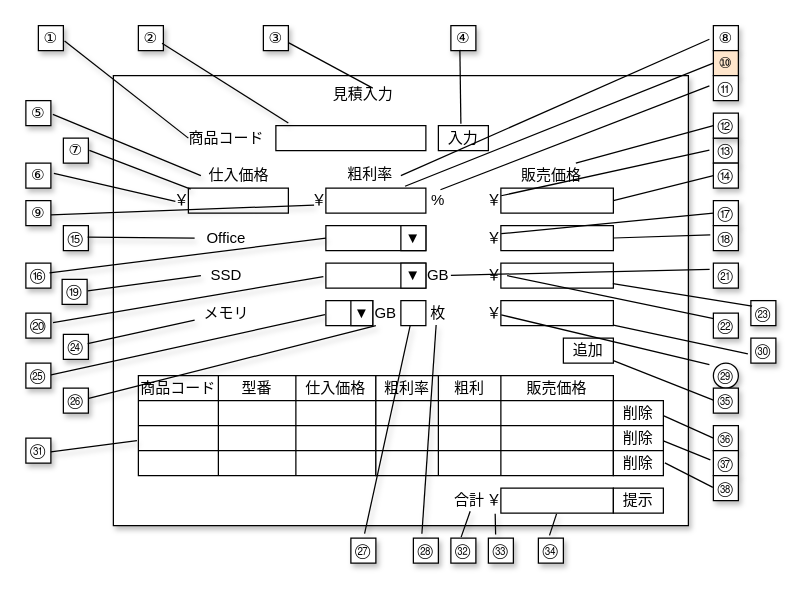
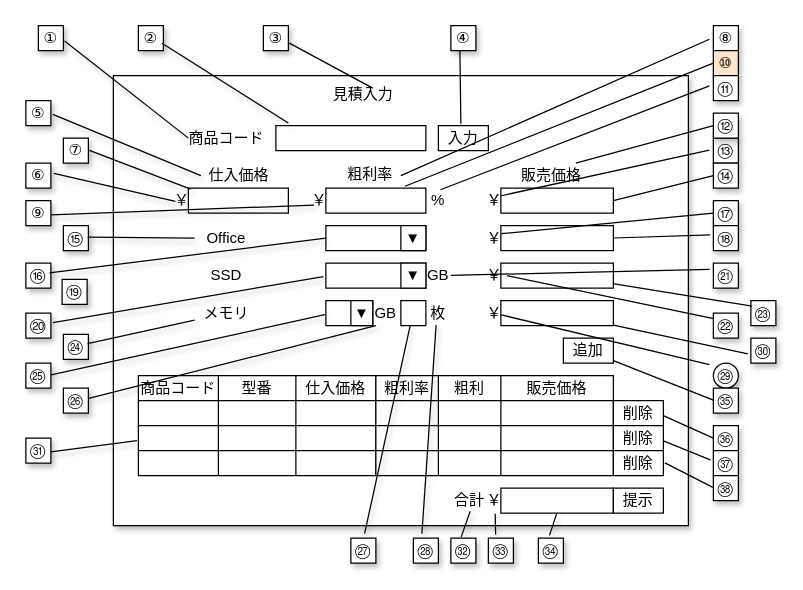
- <mxCell id="122" value="" style="endArrow=none;html=1;rounded=0;shadow=1;entryX=0.457;entryY=-0.021;entryDx=0;entryDy=0;entryPerimeter=0;exitX=0;exitY=0.5;exitDx=0;exitDy=0;exitPerimeter=0;" parent="79" source="7" target="123" edge="1"><mxGeometry width="50" height="50" relative="1" as="geometry"><mxPoint x="267.84" y="192.32" as="sourcePoint" /><mxPoint x="78.9" y="257.82" as="targetPoint" /></mxGeometry></mxCell>
